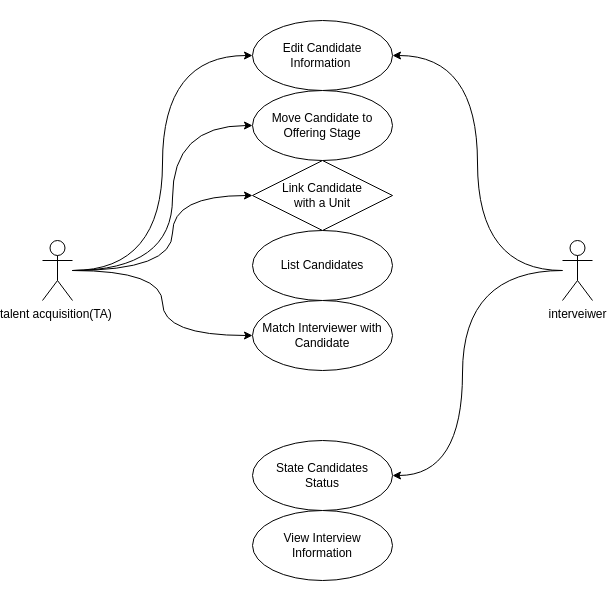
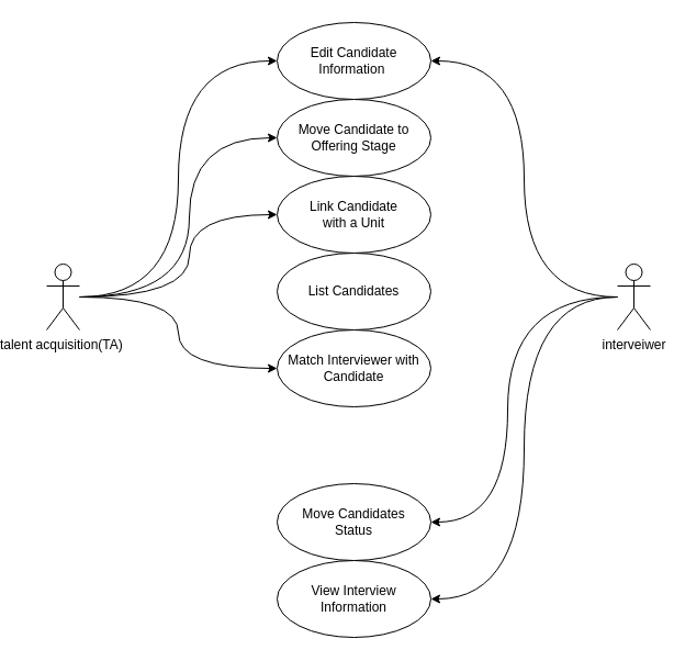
- <mxCell id="11" value="Link Candidate&lt;br&gt;&amp;nbsp;with a Unit&amp;nbsp;" style="rhombus;whiteSpace=wrap;html=1;" parent="1" vertex="1"><mxGeometry x="230" y="160" width="140" height="70" as="geometry" /></mxCell>
+ <mxCell id="11" value="Link Candidate&lt;br&gt;&amp;nbsp;with a Unit&amp;nbsp;" style="ellipse;whiteSpace=wrap;html=1;rounded=0;" parent="1" vertex="1"><mxGeometry x="230" y="160" width="140" height="70" as="geometry" /></mxCell>
+ <mxCell id="3" style="edgeStyle=orthogonalEdgeStyle;rounded=0;orthogonalLoop=1;jettySize=auto;html=1;entryX=1;entryY=0.5;entryDx=0;entryDy=0;elbow=vertical;curved=1;" edge="1" parent="1" source="5" target="16"><mxGeometry relative="1" as="geometry" /></mxCell>
- <mxCell id="17" value="State Candidates&lt;br&gt;Status" style="ellipse;whiteSpace=wrap;html=1;rounded=0;" parent="1" vertex="1"><mxGeometry x="230" y="440" width="140" height="70" as="geometry" /></mxCell>
+ <mxCell id="17" value="Move Candidates&lt;br&gt;Status" style="ellipse;whiteSpace=wrap;html=1;rounded=0;" parent="1" vertex="1"><mxGeometry x="230" y="440" width="140" height="70" as="geometry" /></mxCell>
